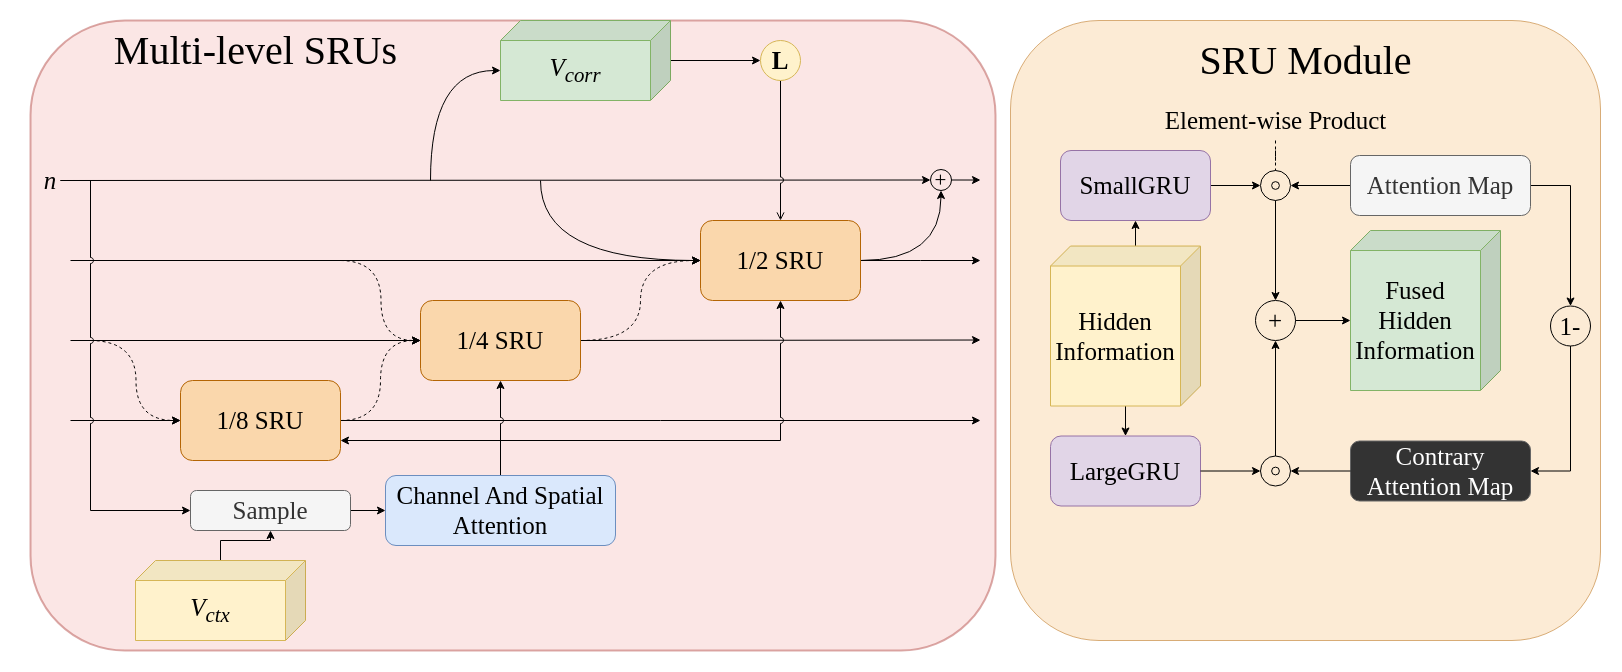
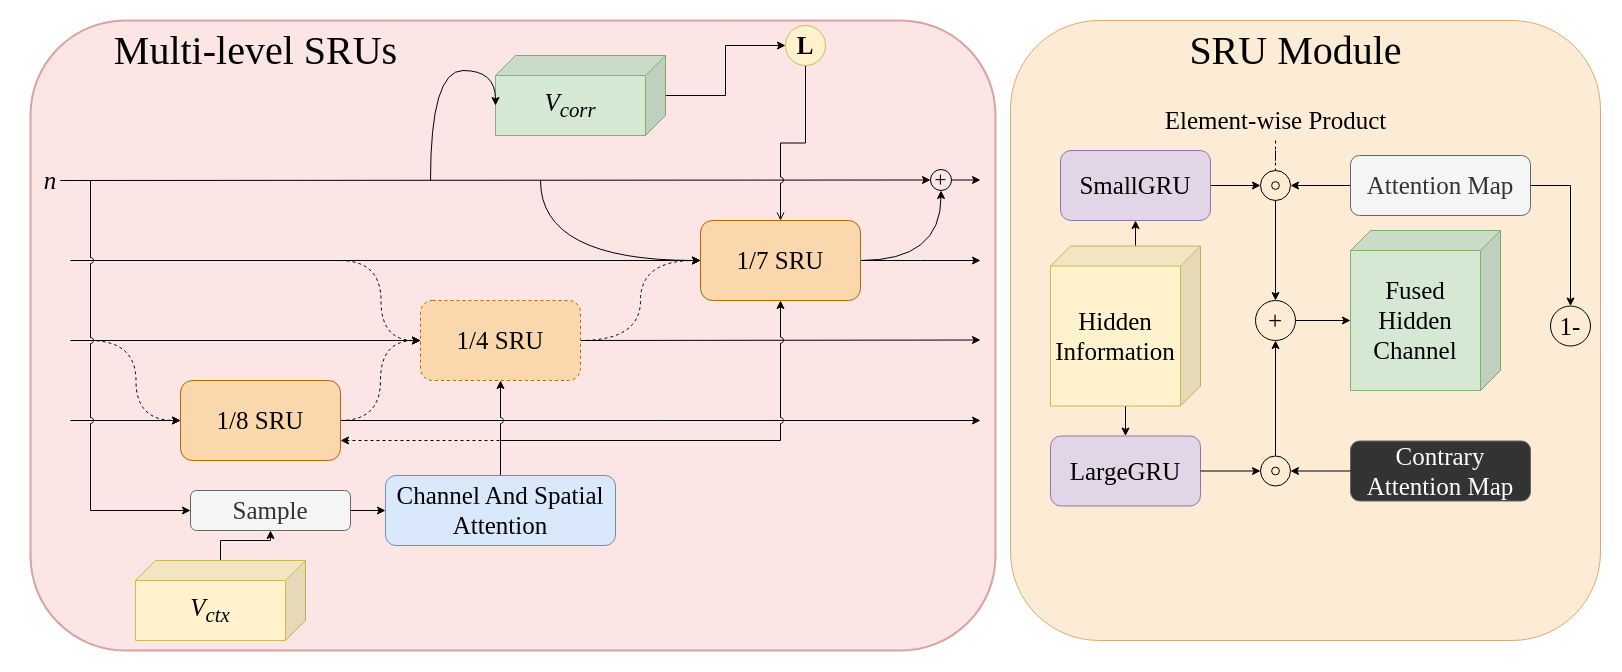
- <mxCell id="28" value="V&lt;sub&gt;corr&lt;/sub&gt;" style="shape=cube;whiteSpace=wrap;html=1;boundedLbl=1;backgroundOutline=1;darkOpacity=0.05;darkOpacity2=0.1;flipH=1;fillColor=#d5e8d4;strokeColor=#82b366;fontSize=25;fontStyle=2;fontFamily=Times New Roman;" vertex="1" parent="1"><mxGeometry x="500" y="20" width="170" height="80" as="geometry" /></mxCell>
+ <mxCell id="28" value="V&lt;sub&gt;corr&lt;/sub&gt;" style="shape=cube;whiteSpace=wrap;html=1;boundedLbl=1;backgroundOutline=1;darkOpacity=0.05;darkOpacity2=0.1;flipH=1;fillColor=#d5e8d4;strokeColor=#82b366;fontSize=25;fontStyle=2;fontFamily=Times New Roman;" vertex="1" parent="1"><mxGeometry x="495" y="55" width="170" height="80" as="geometry" /></mxCell>
- <mxCell id="30" value="L" style="ellipse;whiteSpace=wrap;html=1;aspect=fixed;fontSize=25;fontFamily=Times New Roman;fontStyle=1;fillColor=#fff2cc;strokeColor=#d6b656;" vertex="1" parent="1"><mxGeometry x="760" y="40" width="40" height="40" as="geometry" /></mxCell>
+ <mxCell id="30" value="L" style="ellipse;whiteSpace=wrap;html=1;aspect=fixed;fontSize=25;fontFamily=Times New Roman;fontStyle=1;fillColor=#fff2cc;strokeColor=#d6b656;" vertex="1" parent="1"><mxGeometry x="785" y="25" width="40" height="40" as="geometry" /></mxCell>
- <mxCell id="69" value="SRU Module" style="text;html=1;align=center;verticalAlign=middle;resizable=0;points=[];autosize=1;strokeColor=none;fillColor=none;fontFamily=Times New Roman;fontSize=40;" vertex="1" parent="1"><mxGeometry x="1185" y="30" width="240" height="60" as="geometry" /></mxCell>
+ <mxCell id="69" value="SRU Module" style="text;html=1;align=center;verticalAlign=middle;resizable=0;points=[];autosize=1;strokeColor=none;fillColor=none;fontFamily=Times New Roman;fontSize=40;" vertex="1" parent="1"><mxGeometry x="1175" y="20" width="240" height="60" as="geometry" /></mxCell>
- <mxCell id="6" value="1/2 SRU" style="rounded=1;whiteSpace=wrap;html=1;fontSize=25;fillColor=#fad7ac;strokeColor=#b46504;fontFamily=Times New Roman;" vertex="1" parent="1"><mxGeometry x="700" y="220" width="160" height="80" as="geometry" /></mxCell>
+ <mxCell id="6" value="1/7 SRU" style="rounded=1;whiteSpace=wrap;html=1;fontSize=25;fillColor=#fad7ac;strokeColor=#b46504;fontFamily=Times New Roman;" vertex="1" parent="1"><mxGeometry x="700" y="220" width="160" height="80" as="geometry" /></mxCell>
- <mxCell id="68" value="Fused&lt;br&gt;Hidden&lt;br&gt;Information" style="shape=cube;whiteSpace=wrap;html=1;boundedLbl=1;backgroundOutline=1;darkOpacity=0.05;darkOpacity2=0.1;flipH=1;fillColor=#d5e8d4;strokeColor=#82b366;fontSize=25;fontStyle=0;fontFamily=Times New Roman;" vertex="1" parent="1"><mxGeometry x="1350" y="230" width="150" height="160" as="geometry" /></mxCell>
+ <mxCell id="68" value="Fused&lt;br&gt;Hidden&lt;br&gt;Channel" style="shape=cube;whiteSpace=wrap;html=1;boundedLbl=1;backgroundOutline=1;darkOpacity=0.05;darkOpacity2=0.1;flipH=1;fillColor=#d5e8d4;strokeColor=#82b366;fontSize=25;fontStyle=0;fontFamily=Times New Roman;" vertex="1" parent="1"><mxGeometry x="1350" y="230" width="150" height="160" as="geometry" /></mxCell>
- <mxCell id="10" value="1/4 SRU" style="rounded=1;whiteSpace=wrap;html=1;fontSize=25;fillColor=#fad7ac;strokeColor=#b46504;fontFamily=Times New Roman;" vertex="1" parent="1"><mxGeometry x="420" y="300" width="160" height="80" as="geometry" /></mxCell>
+ <mxCell id="10" value="1/4 SRU" style="rounded=1;whiteSpace=wrap;html=1;fontSize=25;fillColor=#fad7ac;strokeColor=#b46504;fontFamily=Times New Roman;dashed=1;" vertex="1" parent="1"><mxGeometry x="420" y="300" width="160" height="80" as="geometry" /></mxCell>
- <mxCell id="52" style="edgeStyle=orthogonalEdgeStyle;rounded=0;orthogonalLoop=1;jettySize=auto;html=1;exitX=0.5;exitY=1;exitDx=0;exitDy=0;entryX=1;entryY=0.5;entryDx=0;entryDy=0;" edge="1" parent="1" source="53" target="51"><mxGeometry relative="1" as="geometry" /></mxCell>
- <mxCell id="37" style="edgeStyle=orthogonalEdgeStyle;rounded=0;orthogonalLoop=1;jettySize=auto;html=1;entryX=1;entryY=0.75;entryDx=0;entryDy=0;exitX=0.5;exitY=0;exitDx=0;exitDy=0;" edge="1" parent="1" source="40" target="13"><mxGeometry relative="1" as="geometry" /></mxCell>
+ <mxCell id="37" style="edgeStyle=orthogonalEdgeStyle;rounded=0;orthogonalLoop=1;jettySize=auto;html=1;entryX=1;entryY=0.75;entryDx=0;entryDy=0;exitX=0.5;exitY=0;exitDx=0;exitDy=0;dashed=1;" edge="1" parent="1" source="40" target="13"><mxGeometry relative="1" as="geometry" /></mxCell>
